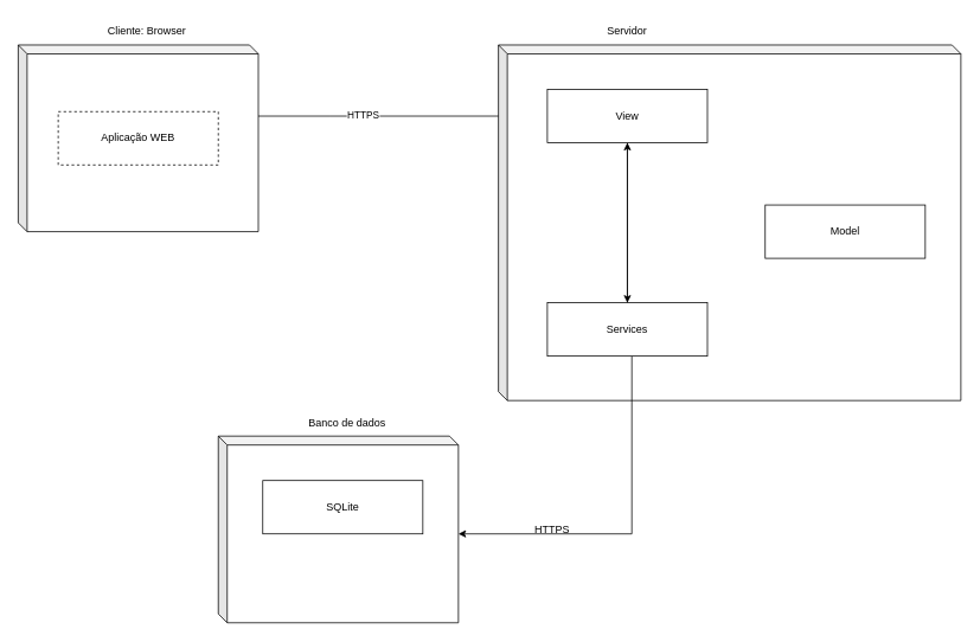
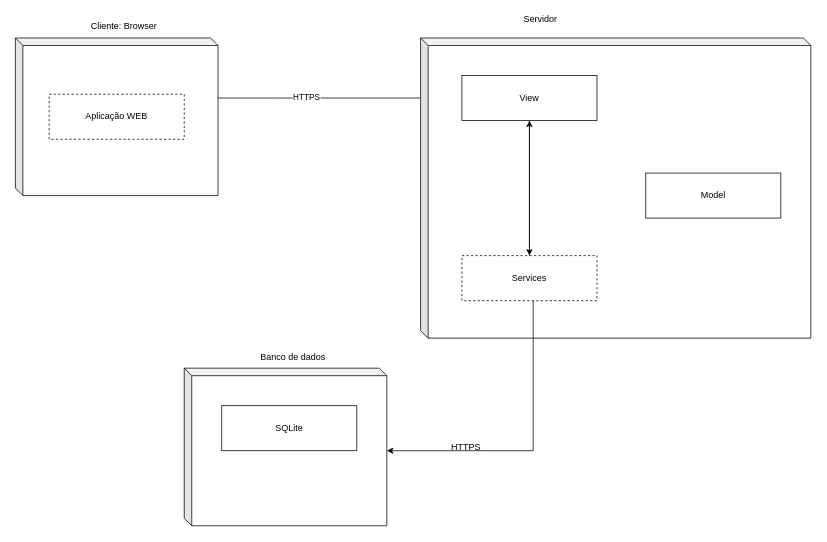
- <mxCell id="8" value="Servidor " style="text;html=1;strokeColor=none;fillColor=none;align=center;verticalAlign=middle;whiteSpace=wrap;rounded=0;" vertex="1" parent="1"><mxGeometry x="630" y="20" width="150" height="30" as="geometry" /></mxCell>
+ <mxCell id="8" value="Servidor " style="text;html=1;strokeColor=none;fillColor=none;align=center;verticalAlign=middle;whiteSpace=wrap;rounded=0;" vertex="1" parent="1"><mxGeometry x="645" y="10" width="150" height="30" as="geometry" /></mxCell>
- <mxCell id="13" value="Services" style="rounded=0;whiteSpace=wrap;html=1;" vertex="1" parent="1"><mxGeometry x="615" y="340" width="180" height="60" as="geometry" /></mxCell>
+ <mxCell id="13" value="Services" style="rounded=0;whiteSpace=wrap;html=1;dashed=1;" vertex="1" parent="1"><mxGeometry x="615" y="340" width="180" height="60" as="geometry" /></mxCell>
